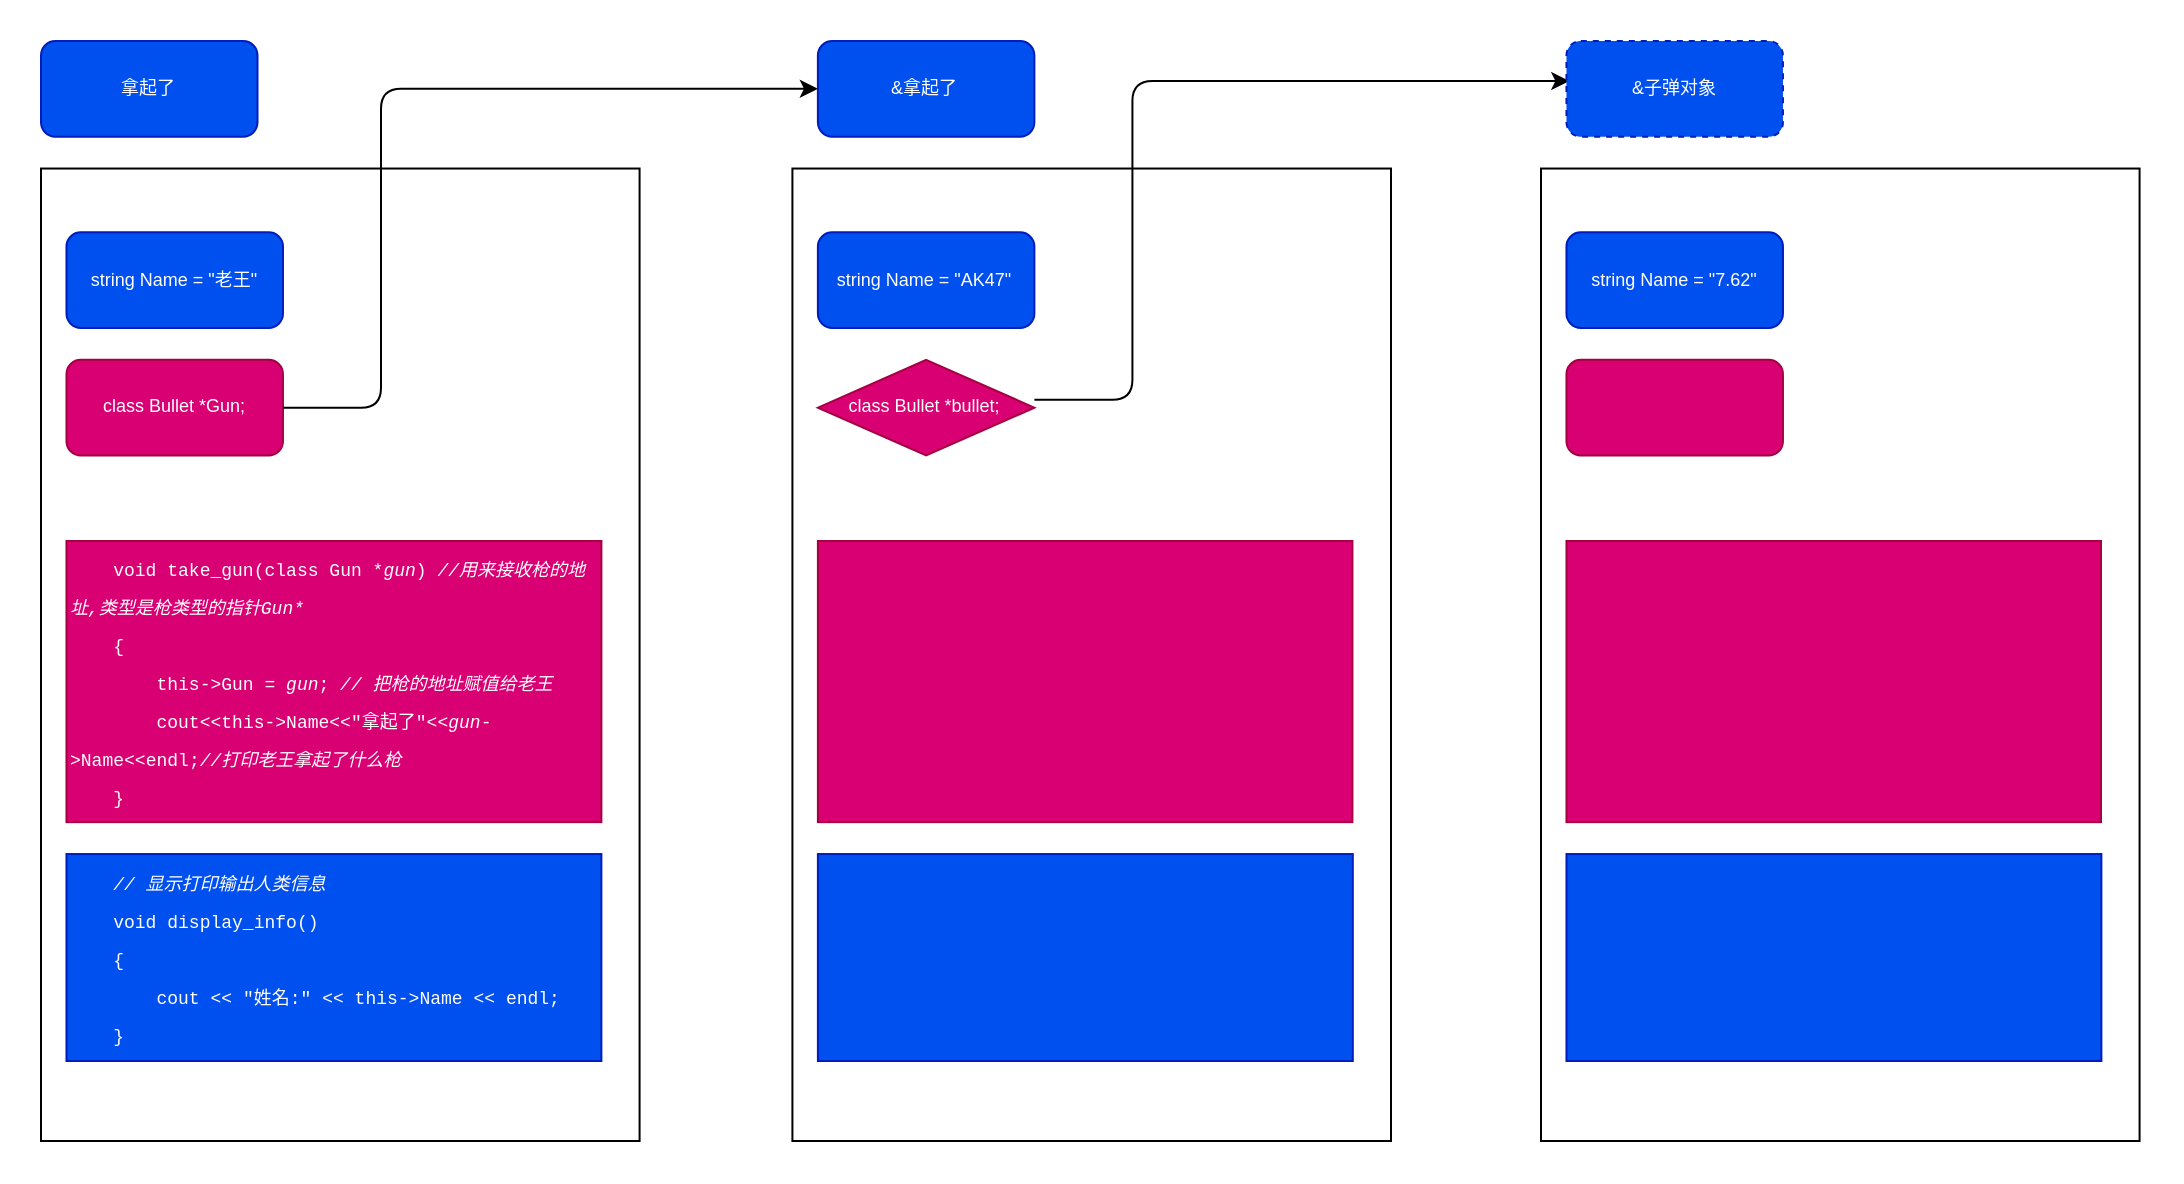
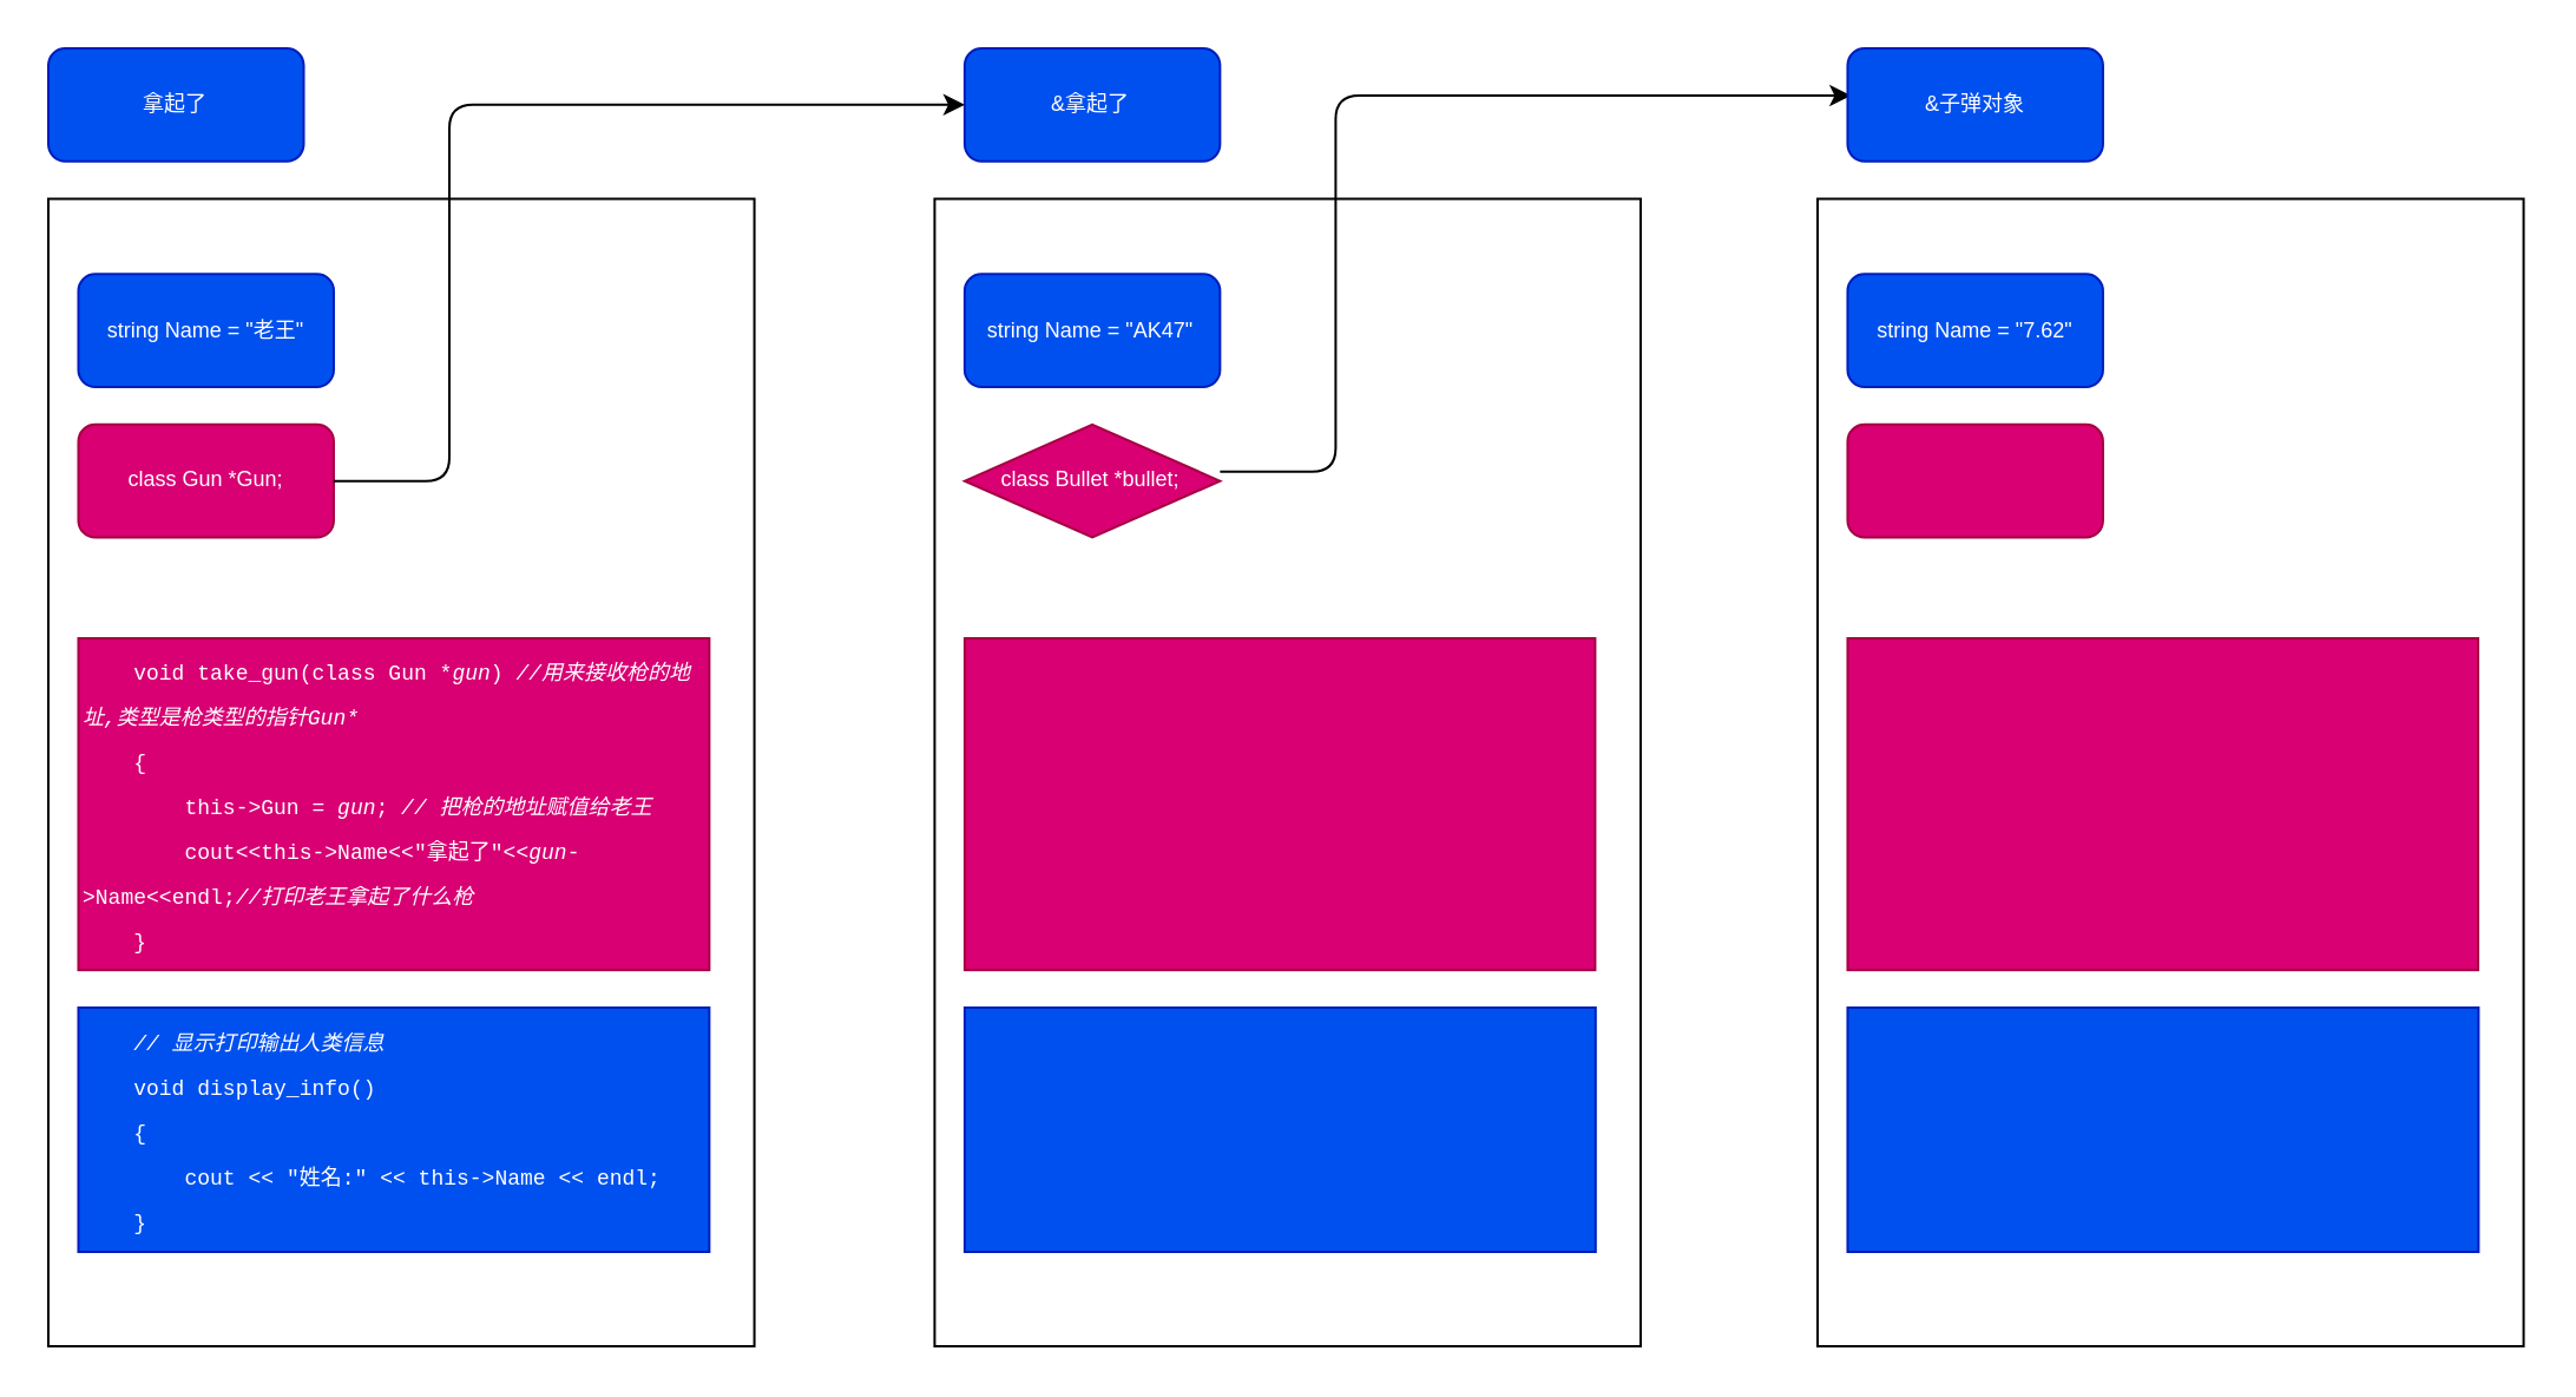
- <mxCell id="19" value="&amp;amp;子弹对象" style="rounded=1;whiteSpace=wrap;html=1;fillColor=#0050ef;fontColor=#ffffff;strokeColor=#001DBC;fontSize=9;movable=1;resizable=1;rotatable=1;deletable=1;editable=1;connectable=1;dashed=1;" vertex="1" parent="18"><mxGeometry x="12.736" width="108.255" height="47.826" as="geometry" /></mxCell>
+ <mxCell id="19" value="&amp;amp;子弹对象" style="rounded=1;whiteSpace=wrap;html=1;fillColor=#0050ef;fontColor=#ffffff;strokeColor=#001DBC;fontSize=9;movable=1;resizable=1;rotatable=1;deletable=1;editable=1;connectable=1;" vertex="1" parent="18"><mxGeometry x="12.736" width="108.255" height="47.826" as="geometry" /></mxCell>
- <mxCell id="5" value="class Bullet *Gun;" style="rounded=1;whiteSpace=wrap;html=1;fillColor=#d80073;fontColor=#ffffff;strokeColor=#A50040;fontSize=9;movable=1;resizable=1;rotatable=1;deletable=1;editable=1;connectable=1;" parent="2" vertex="1"><mxGeometry x="12.736" y="159.42" width="108.255" height="47.826" as="geometry" /></mxCell>
+ <mxCell id="5" value="class Gun *Gun;" style="rounded=1;whiteSpace=wrap;html=1;fillColor=#d80073;fontColor=#ffffff;strokeColor=#A50040;fontSize=9;movable=1;resizable=1;rotatable=1;deletable=1;editable=1;connectable=1;" parent="2" vertex="1"><mxGeometry x="12.736" y="159.42" width="108.255" height="47.826" as="geometry" /></mxCell>
